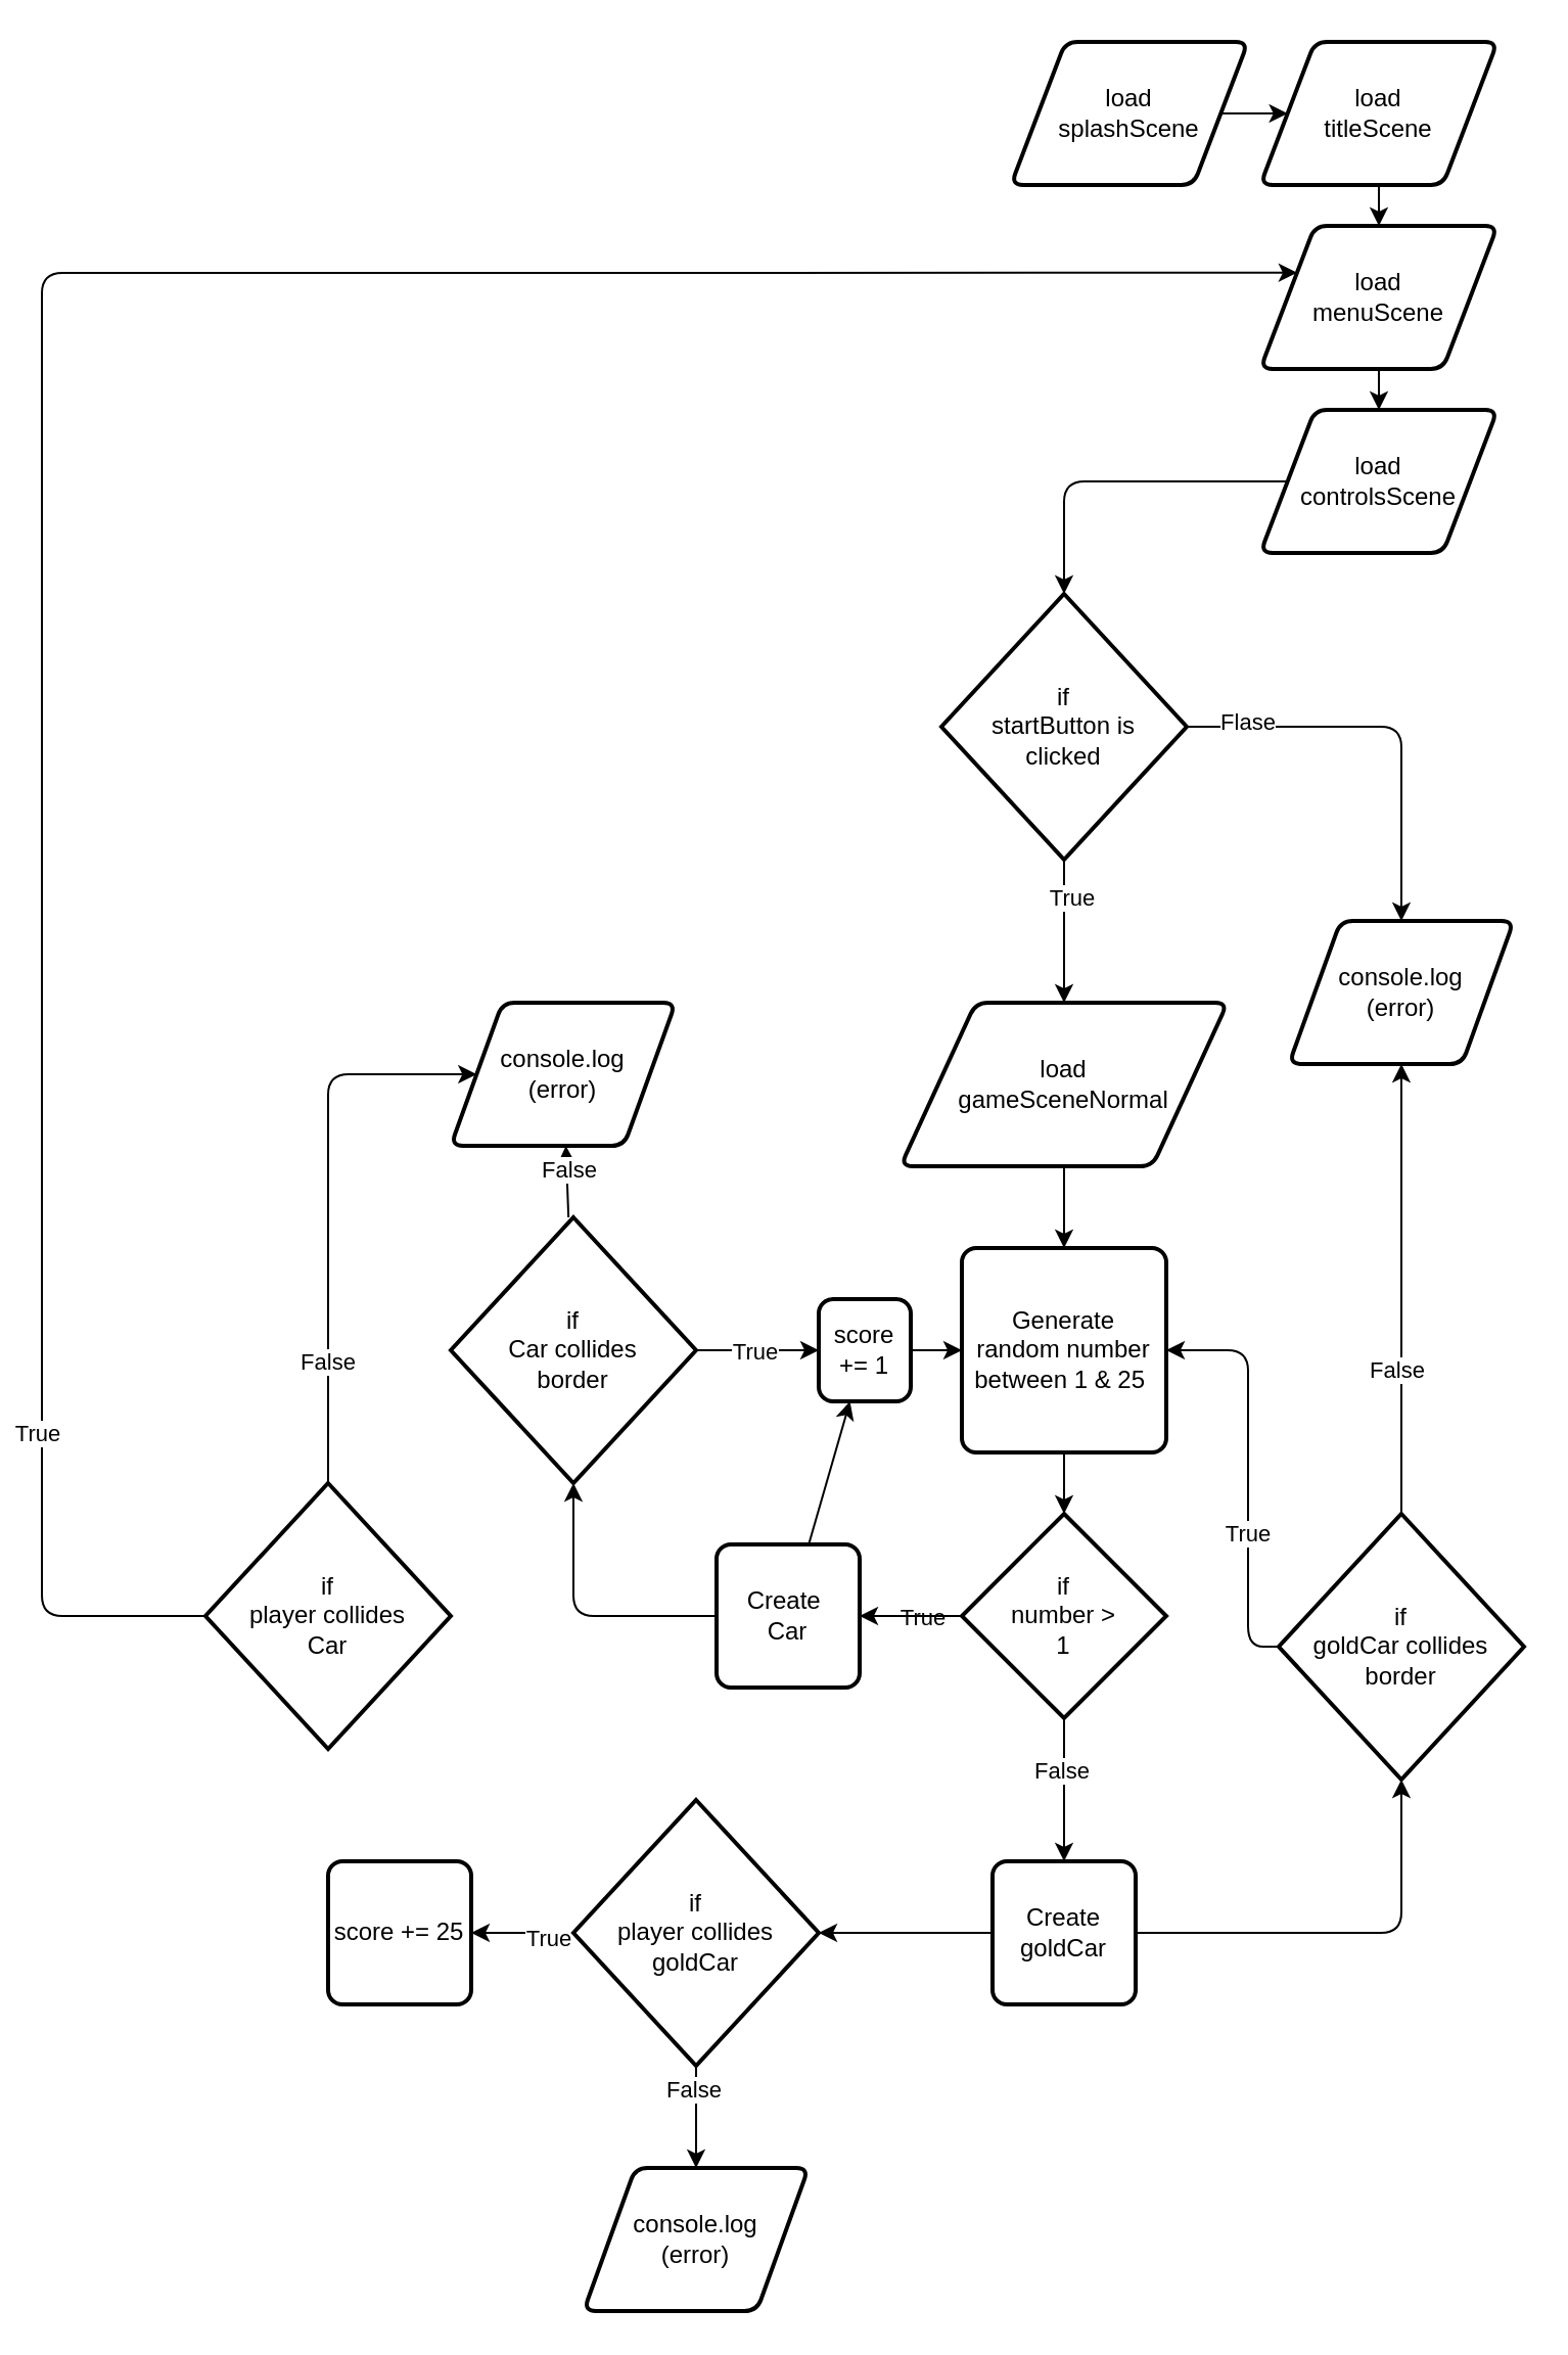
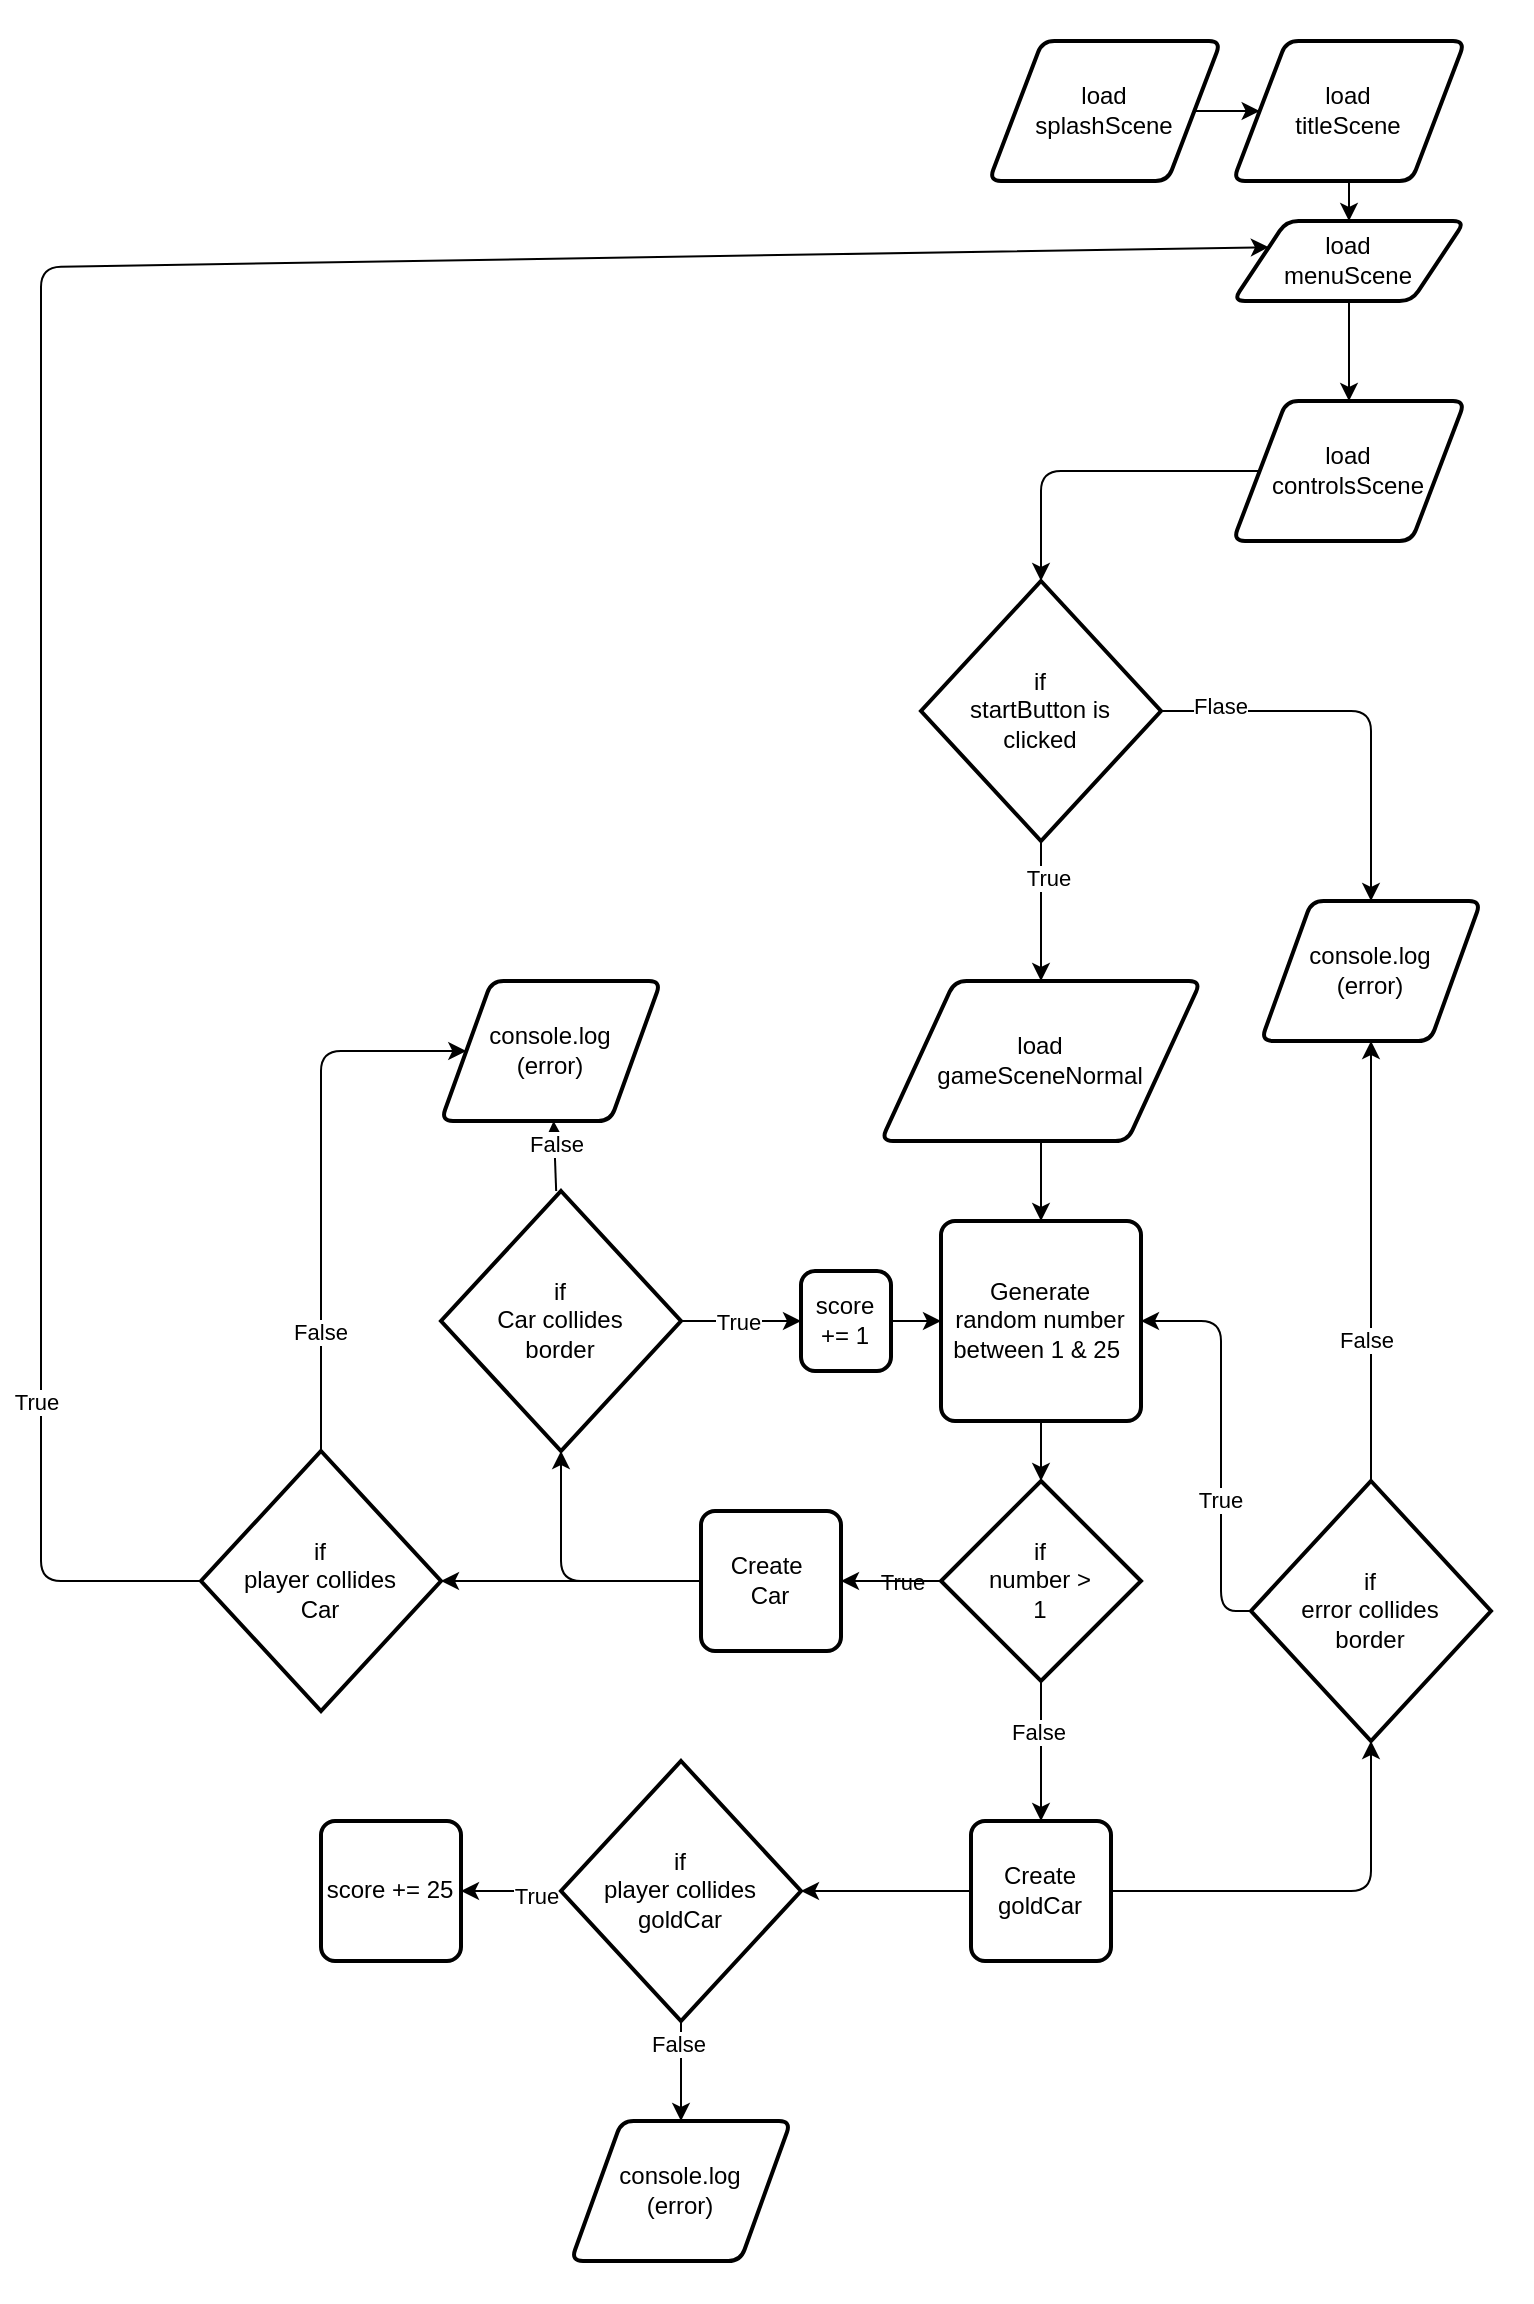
- <mxCell id="16" value="load&lt;br&gt;menuScene" style="shape=parallelogram;html=1;strokeWidth=2;perimeter=parallelogramPerimeter;whiteSpace=wrap;rounded=1;arcSize=12;size=0.23;" parent="1" vertex="1"><mxGeometry x="616" y="110" width="116" height="70" as="geometry" /></mxCell>
+ <mxCell id="16" value="load&lt;br&gt;menuScene" style="shape=parallelogram;html=1;strokeWidth=2;perimeter=parallelogramPerimeter;whiteSpace=wrap;rounded=1;arcSize=12;size=0.23;" parent="1" vertex="1"><mxGeometry x="616" y="110" width="116" height="40" as="geometry" /></mxCell>
- <mxCell id="32" style="edgeStyle=none;html=1;" edge="1" parent="1" source="33" target="56"><mxGeometry relative="1" as="geometry" /></mxCell>
+ <mxCell id="32" style="edgeStyle=none;html=1;" edge="1" parent="1" source="33" target="22"><mxGeometry relative="1" as="geometry" /></mxCell>
- <mxCell id="51" value="if&lt;br&gt;goldCar collides&lt;br&gt;border" style="strokeWidth=2;html=1;shape=mxgraph.flowchart.decision;whiteSpace=wrap;" vertex="1" parent="1"><mxGeometry x="625" y="740" width="120" height="130" as="geometry" /></mxCell>
+ <mxCell id="51" value="if&lt;br&gt;error collides&lt;br&gt;border" style="strokeWidth=2;html=1;shape=mxgraph.flowchart.decision;whiteSpace=wrap;" vertex="1" parent="1"><mxGeometry x="625" y="740" width="120" height="130" as="geometry" /></mxCell>
